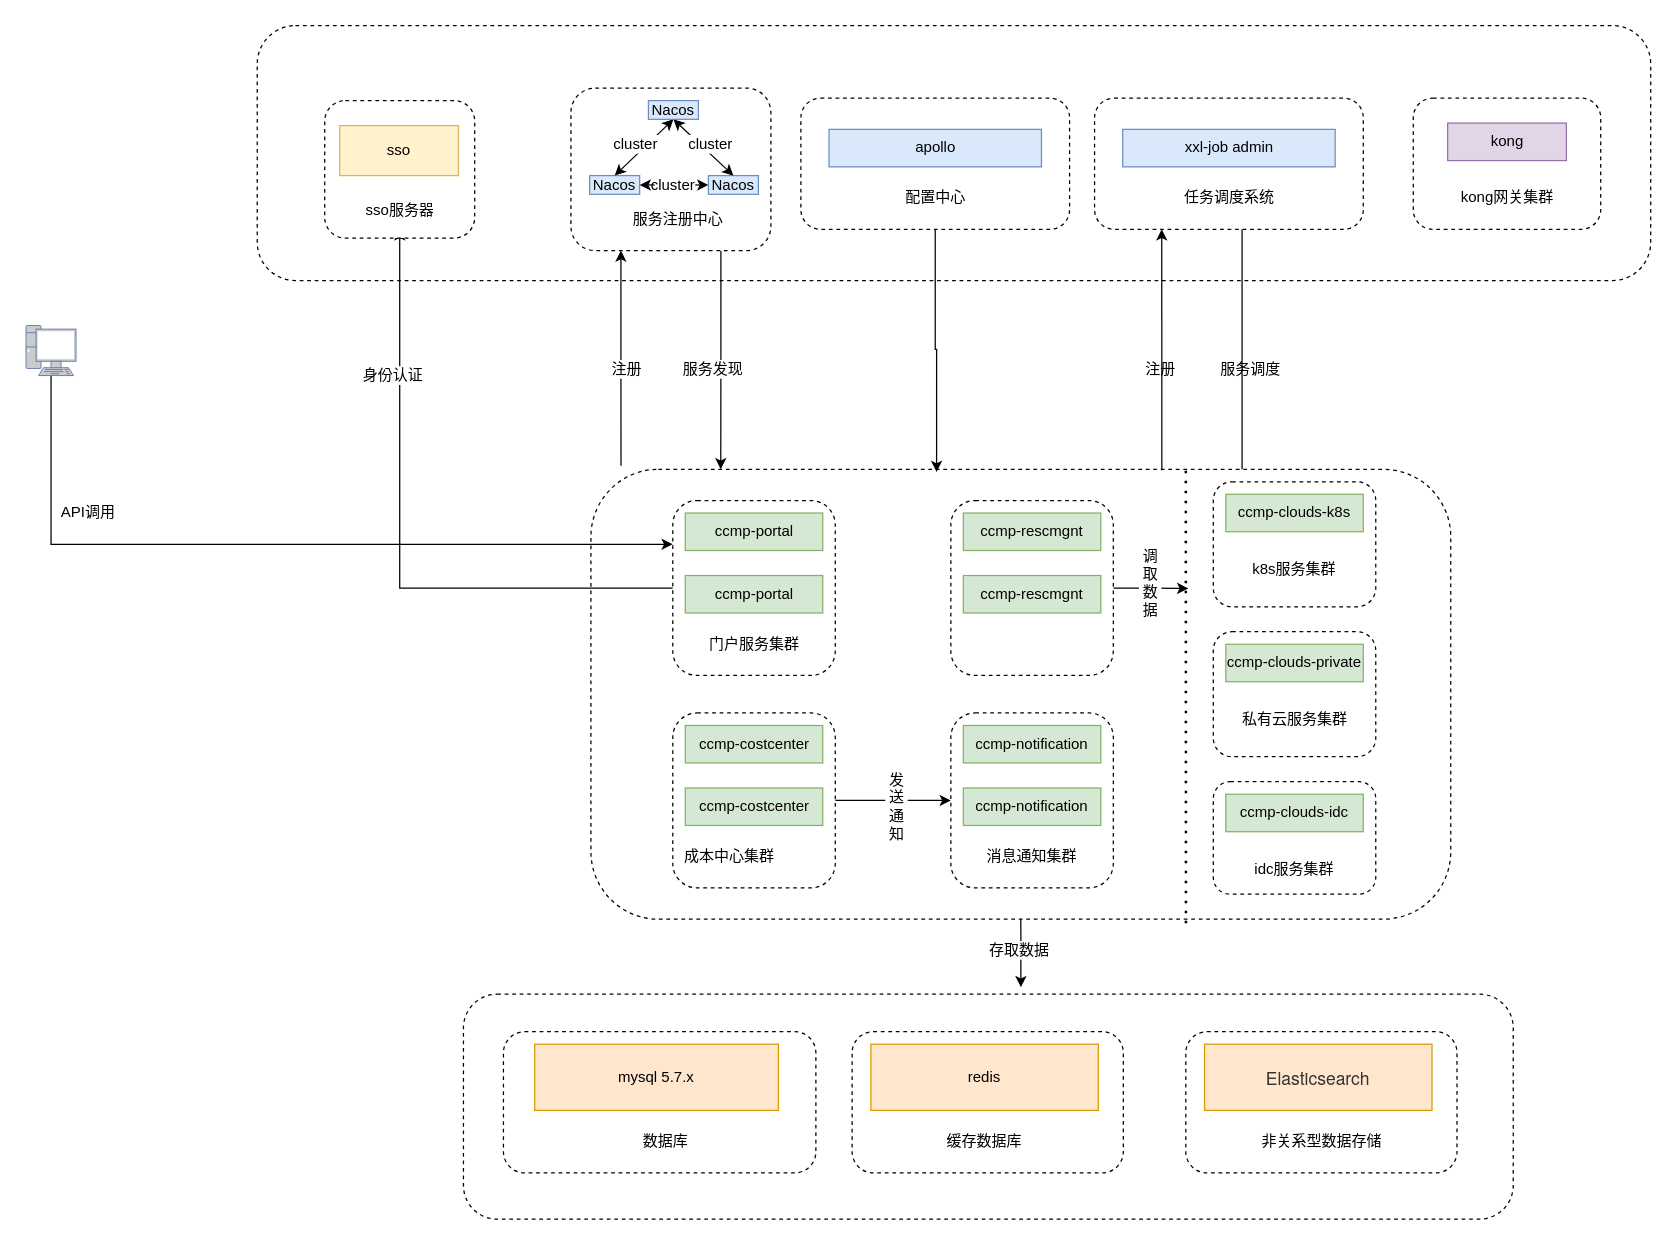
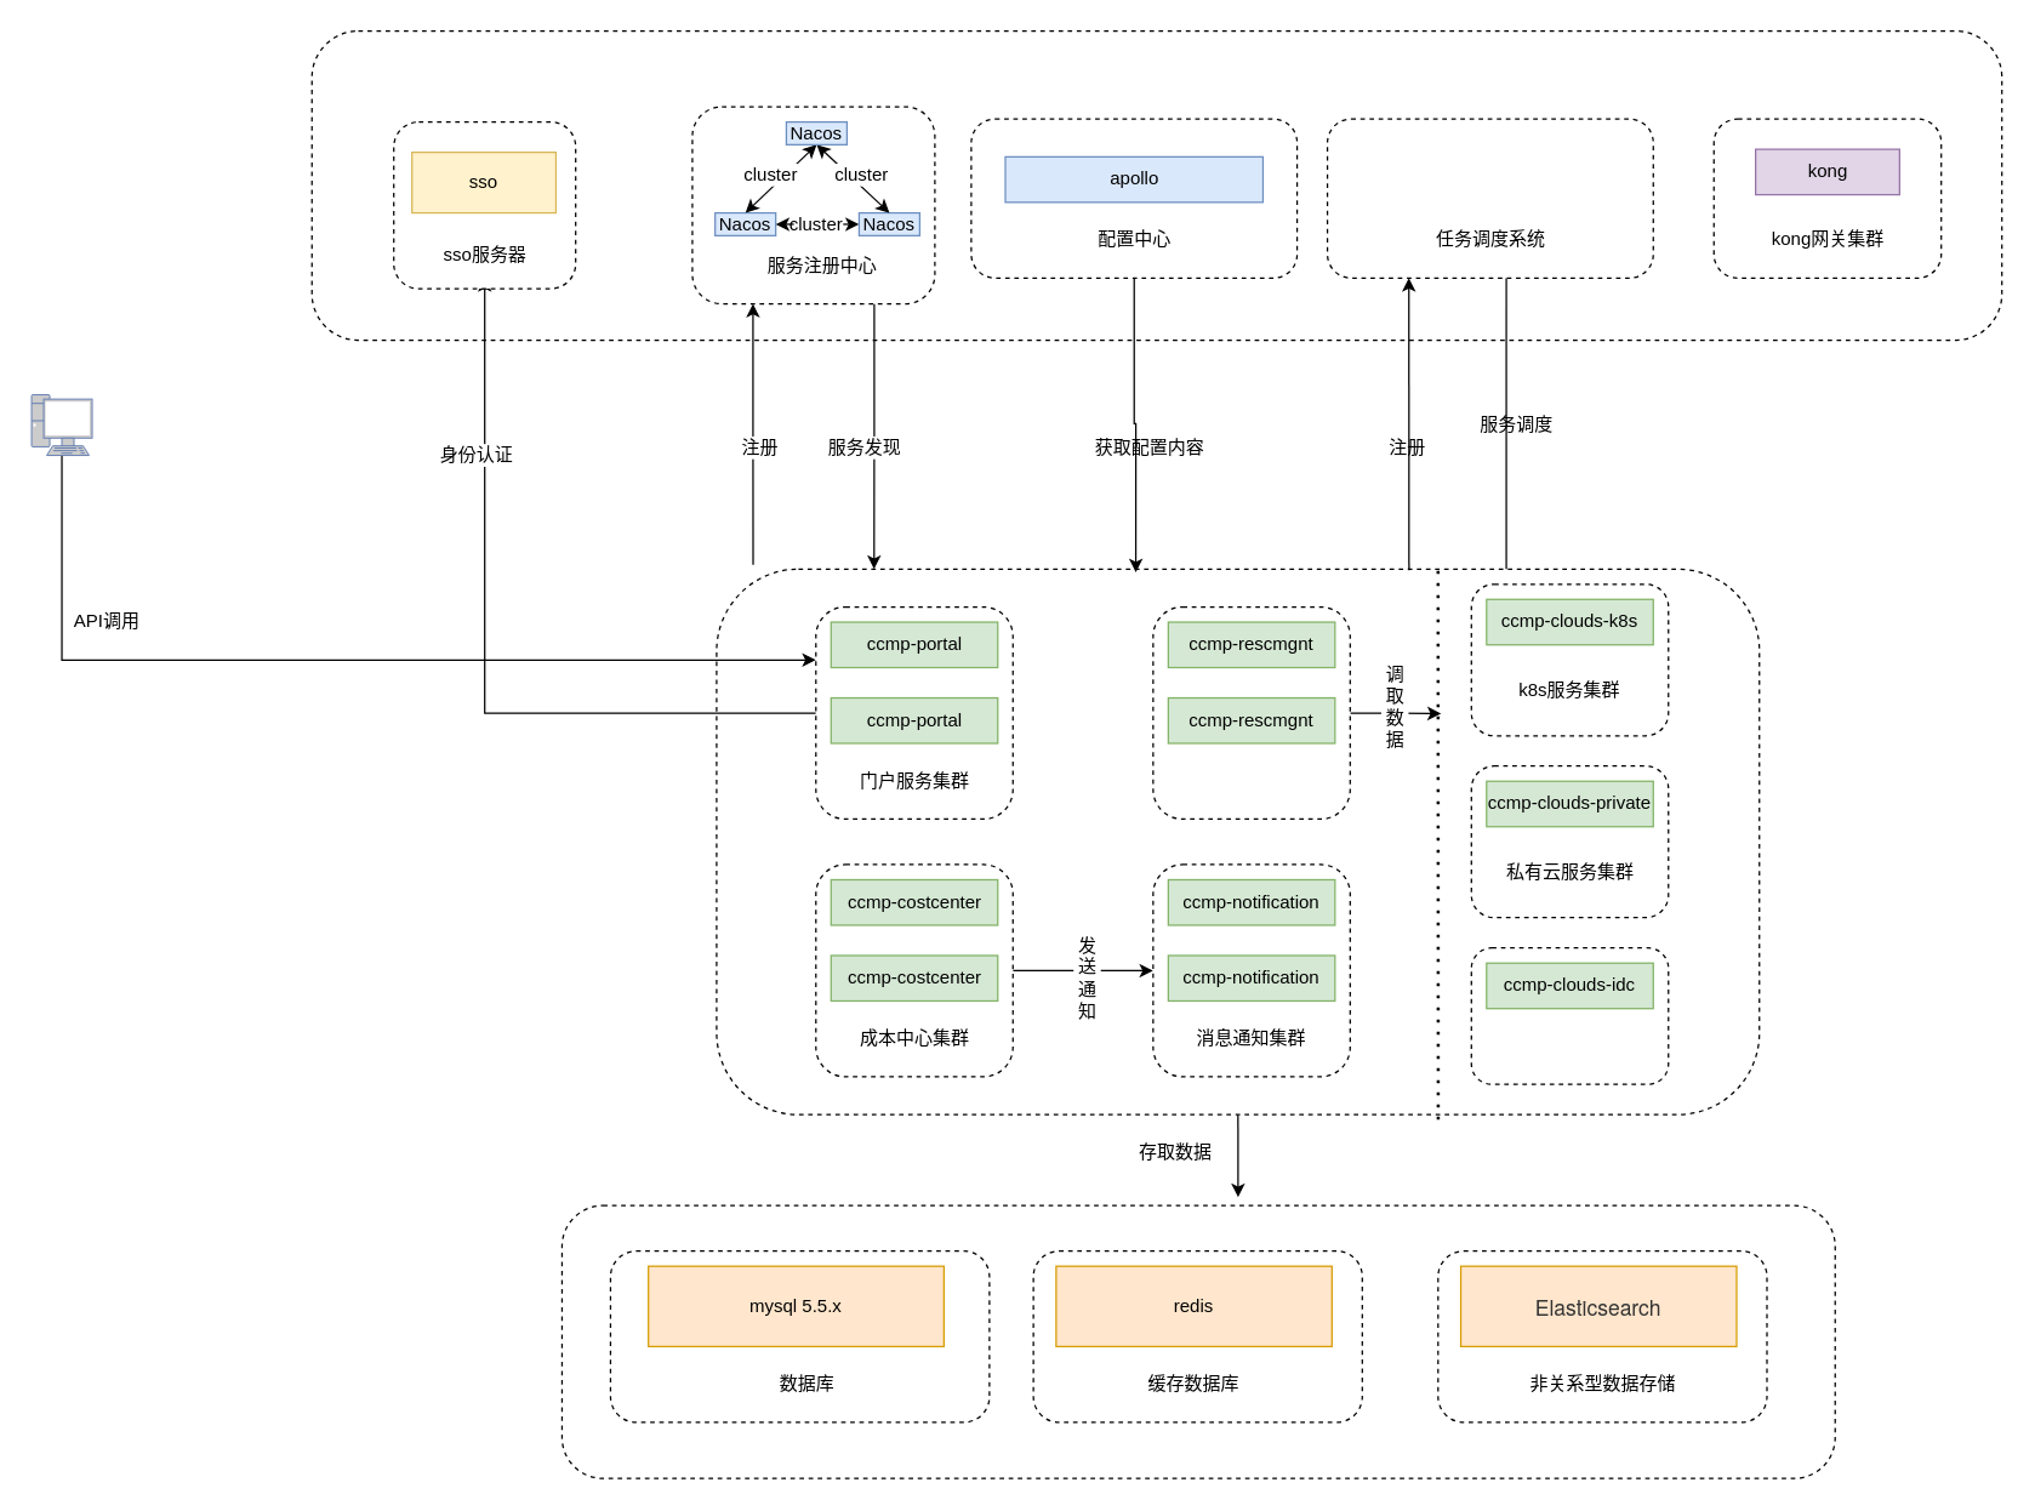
- <mxCell id="45" value="xxl-job admin" style="rounded=0;whiteSpace=wrap;html=1;labelBackgroundColor=none;fillColor=#dae8fc;strokeColor=#6c8ebf;" parent="1" vertex="1"><mxGeometry x="897.5" y="103" width="170" height="30" as="geometry" /></mxCell>
+ <mxCell id="61" value="获取配置内容" style="text;html=1;strokeColor=none;fillColor=none;align=center;verticalAlign=middle;whiteSpace=wrap;rounded=0;dashed=1;labelBackgroundColor=default;" vertex="1" parent="1"><mxGeometry x="687.5" y="280" width="140" height="30" as="geometry" /></mxCell>
- <mxCell id="48" value="服务调度" style="text;html=1;strokeColor=none;fillColor=none;align=center;verticalAlign=middle;whiteSpace=wrap;rounded=0;labelBackgroundColor=none;" parent="1" vertex="1"><mxGeometry x="970" y="280" width="60" height="30" as="geometry" /></mxCell>
+ <mxCell id="48" value="服务调度" style="text;html=1;strokeColor=none;fillColor=none;align=center;verticalAlign=middle;whiteSpace=wrap;rounded=0;labelBackgroundColor=none;" parent="1" vertex="1"><mxGeometry x="970" y="265" width="60" height="30" as="geometry" /></mxCell>
- <mxCell id="70" value="&lt;div style=&quot;text-align: left&quot;&gt;成本中心集群&lt;/div&gt;" style="text;html=1;strokeColor=none;fillColor=none;align=center;verticalAlign=middle;whiteSpace=wrap;rounded=0;dashed=1;labelBackgroundColor=default;" vertex="1" parent="1"><mxGeometry x="542.5" y="670" width="80" height="30" as="geometry" /></mxCell>
+ <mxCell id="70" value="&lt;div style=&quot;text-align: left&quot;&gt;成本中心集群&lt;/div&gt;" style="text;html=1;strokeColor=none;fillColor=none;align=center;verticalAlign=middle;whiteSpace=wrap;rounded=0;dashed=1;labelBackgroundColor=default;" vertex="1" parent="1"><mxGeometry x="562.5" y="670" width="80" height="30" as="geometry" /></mxCell>
- <mxCell id="33" value="idc服务集群" style="text;html=1;strokeColor=none;fillColor=none;align=center;verticalAlign=middle;whiteSpace=wrap;rounded=0;dashed=1;labelBackgroundColor=default;" parent="1" vertex="1"><mxGeometry x="995" y="680" width="80" height="30" as="geometry" /></mxCell>
- <mxCell id="83" value="存取数据" style="text;html=1;strokeColor=none;fillColor=none;align=center;verticalAlign=middle;whiteSpace=wrap;rounded=0;dashed=1;labelBackgroundColor=default;" vertex="1" parent="1"><mxGeometry x="785" y="745" width="60" height="30" as="geometry" /></mxCell>
+ <mxCell id="83" value="存取数据" style="text;html=1;strokeColor=none;fillColor=none;align=center;verticalAlign=middle;whiteSpace=wrap;rounded=0;dashed=1;labelBackgroundColor=default;" vertex="1" parent="1"><mxGeometry x="745" y="745" width="60" height="30" as="geometry" /></mxCell>
- <mxCell id="53" value="mysql 5.7.x" style="rounded=0;whiteSpace=wrap;html=1;labelBackgroundColor=none;fillColor=#ffe6cc;strokeColor=#d79b00;" parent="1" vertex="1"><mxGeometry x="427" y="835" width="195" height="53" as="geometry" /></mxCell>
+ <mxCell id="53" value="mysql 5.5.x" style="rounded=0;whiteSpace=wrap;html=1;labelBackgroundColor=none;fillColor=#ffe6cc;strokeColor=#d79b00;" parent="1" vertex="1"><mxGeometry x="427" y="835" width="195" height="53" as="geometry" /></mxCell>
